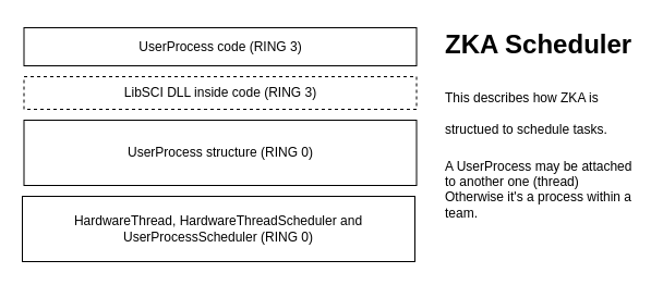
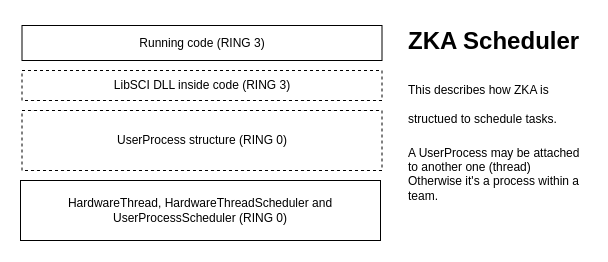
- <mxCell id="3" value="UserProcess code (RING 3)" style="rounded=0;whiteSpace=wrap;html=1;" parent="1" vertex="1"><mxGeometry x="21.5" y="25" width="360" height="35" as="geometry" /></mxCell>
+ <mxCell id="3" value="Running code (RING 3)" style="rounded=0;whiteSpace=wrap;html=1;" parent="1" vertex="1"><mxGeometry x="21.5" y="25" width="360" height="35" as="geometry" /></mxCell>
- <mxCell id="5" value="UserProcess structure (RING 0)" style="rounded=0;whiteSpace=wrap;html=1;" parent="1" vertex="1"><mxGeometry x="21.5" y="110" width="360" height="60" as="geometry" /></mxCell>
+ <mxCell id="5" value="UserProcess structure (RING 0)" style="rounded=0;whiteSpace=wrap;html=1;dashed=1;" parent="1" vertex="1"><mxGeometry x="21.5" y="110" width="360" height="60" as="geometry" /></mxCell>
